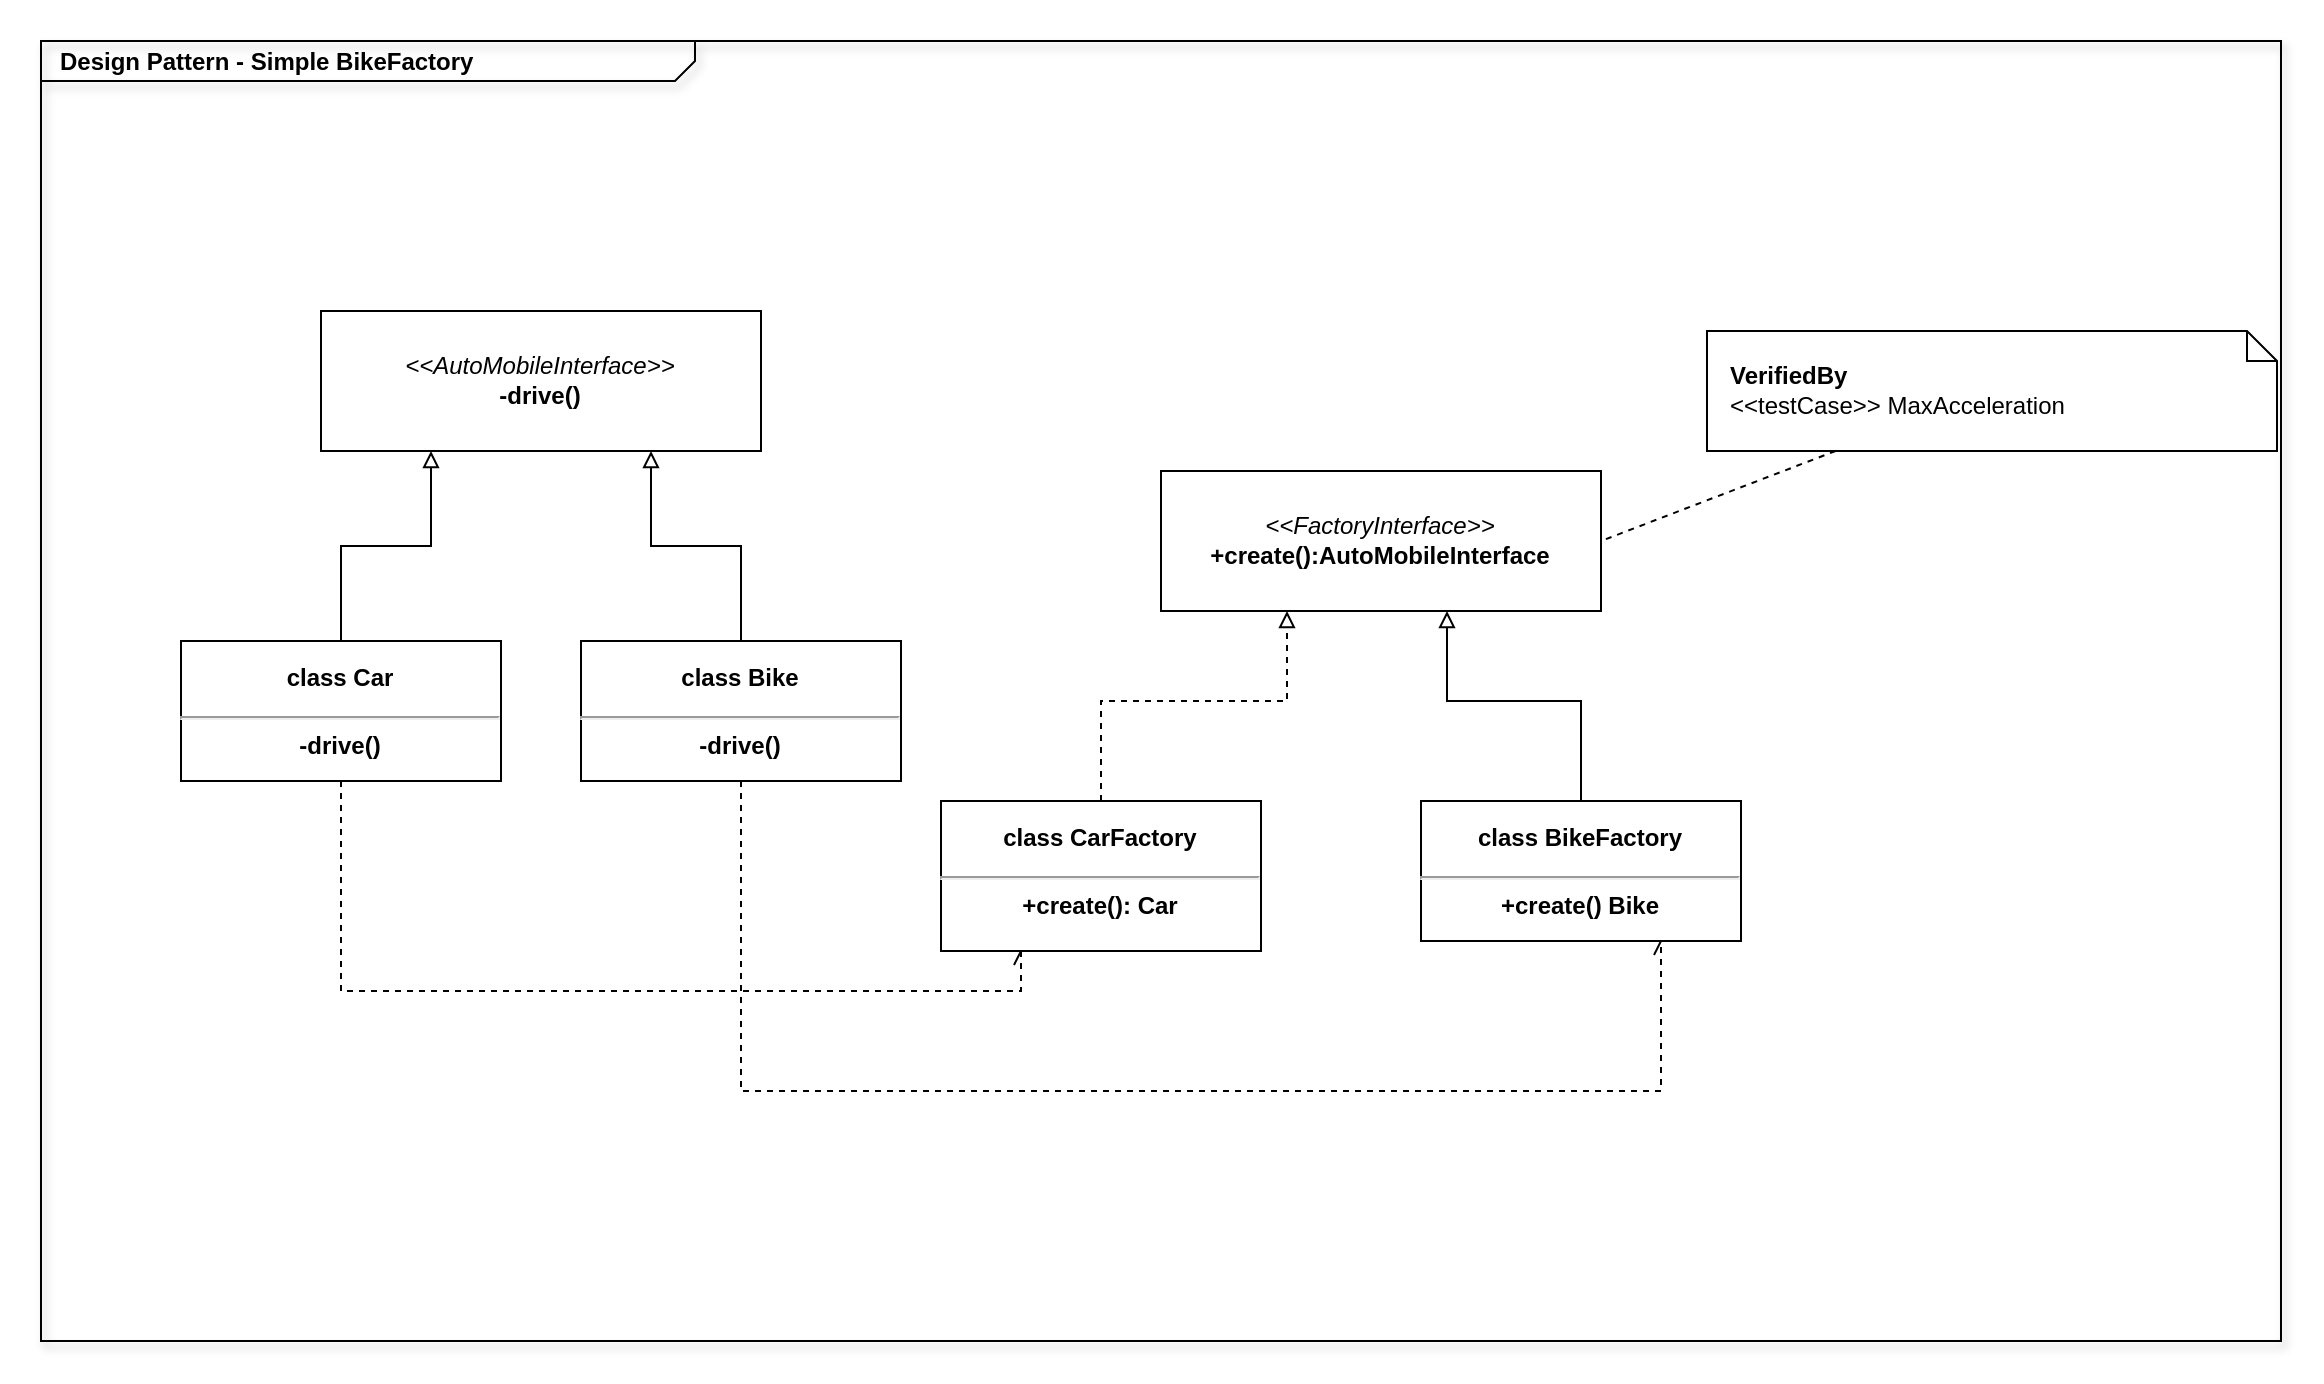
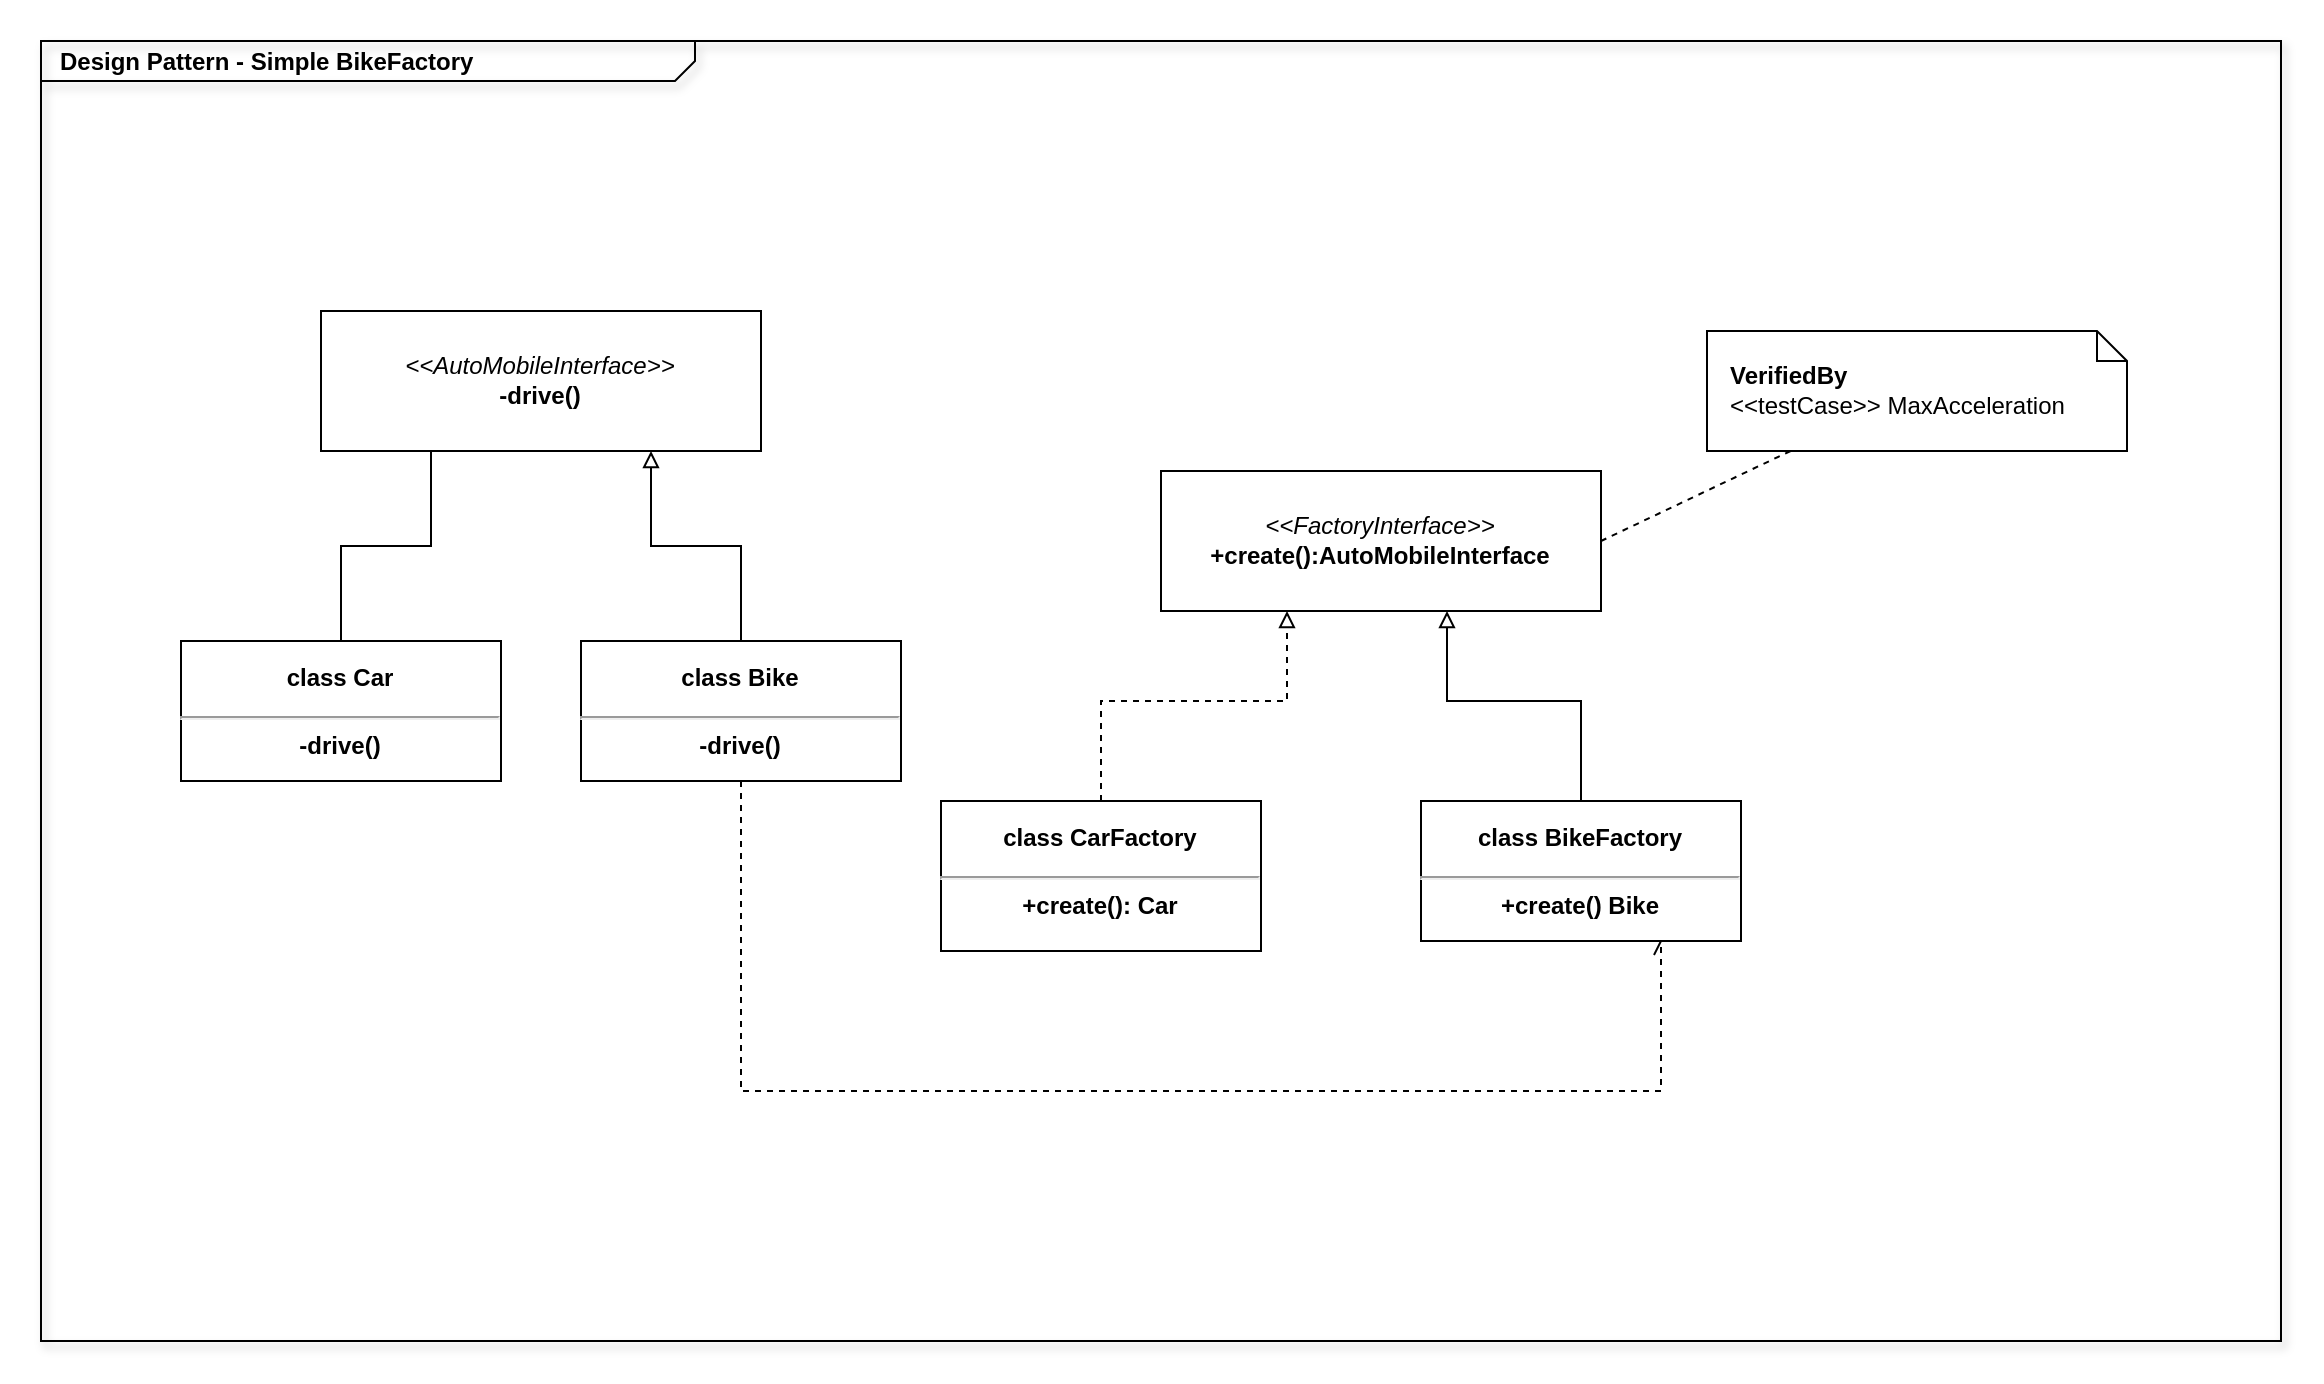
- <mxCell id="9" value="&lt;b&gt;VerifiedBy&lt;/b&gt;&lt;div&gt;&amp;lt;&amp;lt;testCase&amp;gt;&amp;gt; MaxAcceleration&lt;/div&gt;" style="shape=note;size=15;align=left;spacingLeft=10;html=1;whiteSpace=wrap;strokeWidth=1;fontSize=12;" parent="1" vertex="1"><mxGeometry x="853" y="165" width="285" height="60" as="geometry" /></mxCell>
+ <mxCell id="9" value="&lt;b&gt;VerifiedBy&lt;/b&gt;&lt;div&gt;&amp;lt;&amp;lt;testCase&amp;gt;&amp;gt; MaxAcceleration&lt;/div&gt;" style="shape=note;size=15;align=left;spacingLeft=10;html=1;whiteSpace=wrap;strokeWidth=1;fontSize=12;" parent="1" vertex="1"><mxGeometry x="853" y="165" width="210" height="60" as="geometry" /></mxCell>
- <mxCell id="13" style="edgeStyle=orthogonalEdgeStyle;rounded=0;orthogonalLoop=1;jettySize=auto;html=1;entryX=0.25;entryY=1;entryDx=0;entryDy=0;entryPerimeter=0;endArrow=block;endFill=0;" edge="1" parent="1" source="15" target="16"><mxGeometry relative="1" as="geometry" /></mxCell>
+ <mxCell id="13" style="edgeStyle=orthogonalEdgeStyle;rounded=0;orthogonalLoop=1;jettySize=auto;html=1;entryX=0.25;entryY=1;entryDx=0;entryDy=0;entryPerimeter=0;endArrow=none;endFill=0;" edge="1" parent="1" source="15" target="16"><mxGeometry relative="1" as="geometry" /></mxCell>
- <mxCell id="14" style="edgeStyle=orthogonalEdgeStyle;rounded=0;orthogonalLoop=1;jettySize=auto;html=1;entryX=0.25;entryY=1;entryDx=0;entryDy=0;endArrow=openAsync;endFill=0;dashed=1;" edge="1" parent="1" source="15" target="5"><mxGeometry relative="1" as="geometry"><Array as="points"><mxPoint x="170" y="495" /><mxPoint x="510" y="495" /></Array></mxGeometry></mxCell>
